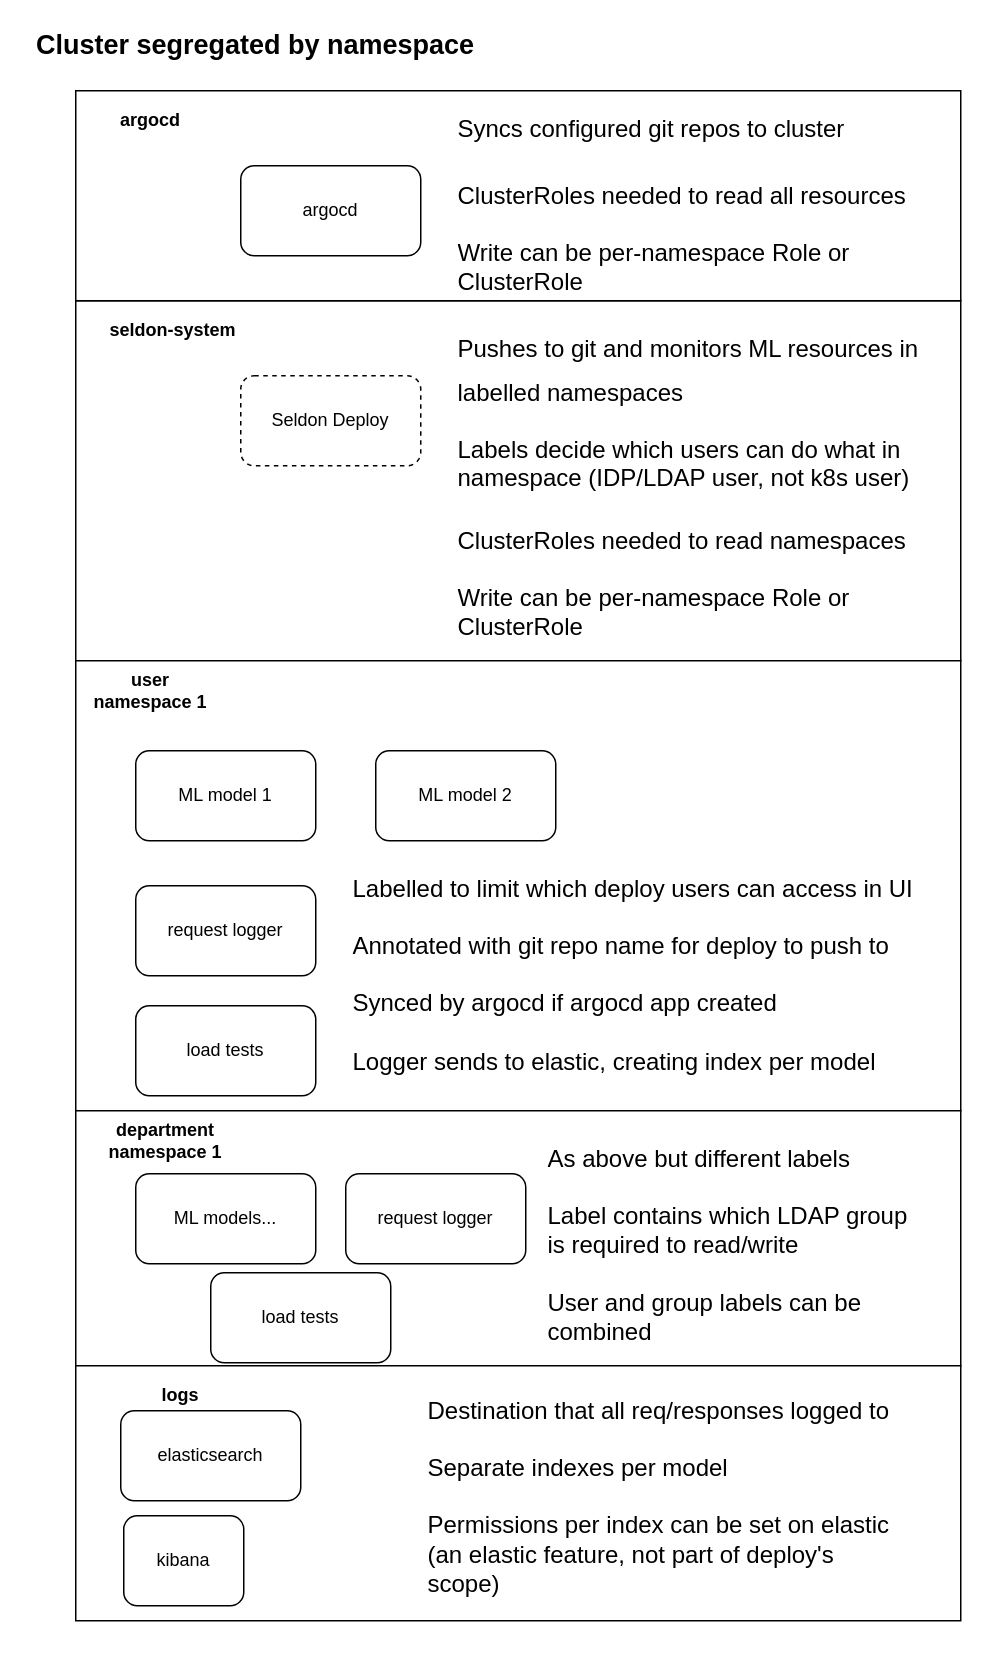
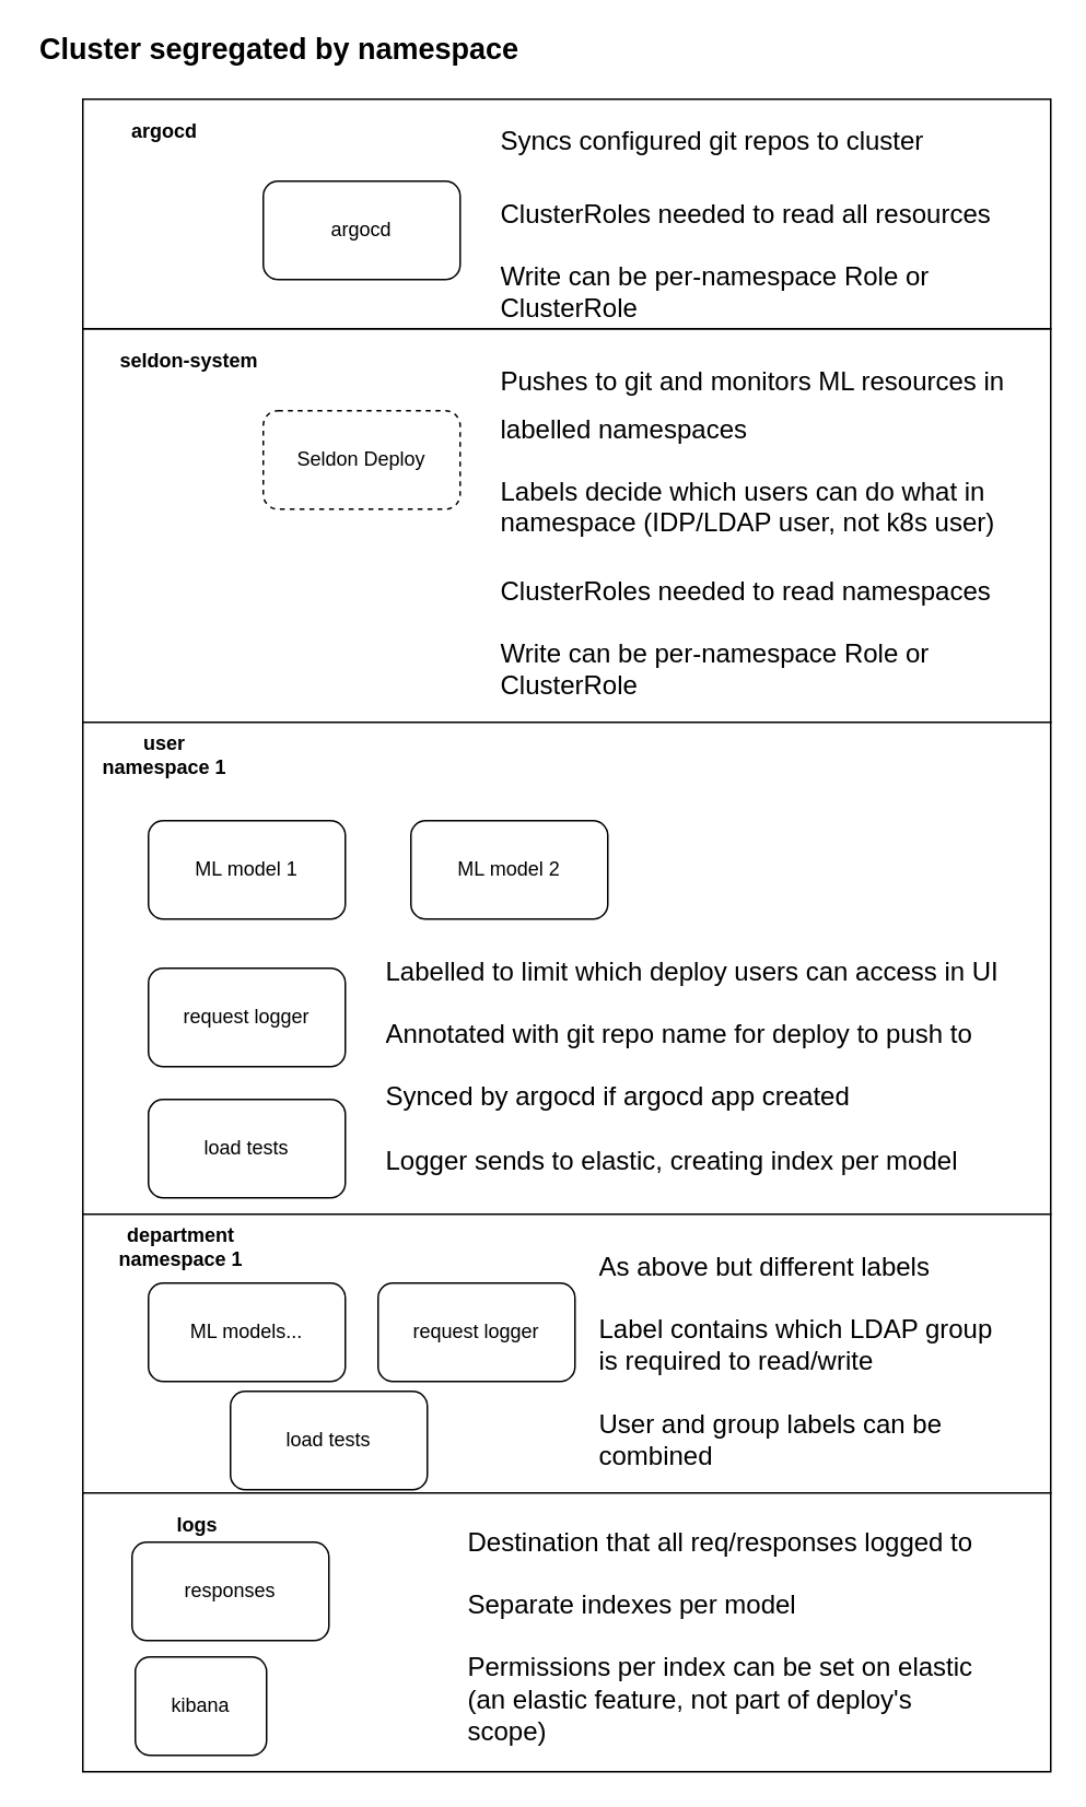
- <mxCell id="26" value="elasticsearch" style="rounded=1;whiteSpace=wrap;html=1;" vertex="1" parent="1"><mxGeometry x="80" y="940" width="120" height="60" as="geometry" /></mxCell>
+ <mxCell id="26" value="responses" style="rounded=1;whiteSpace=wrap;html=1;" vertex="1" parent="1"><mxGeometry x="80" y="940" width="120" height="60" as="geometry" /></mxCell>
